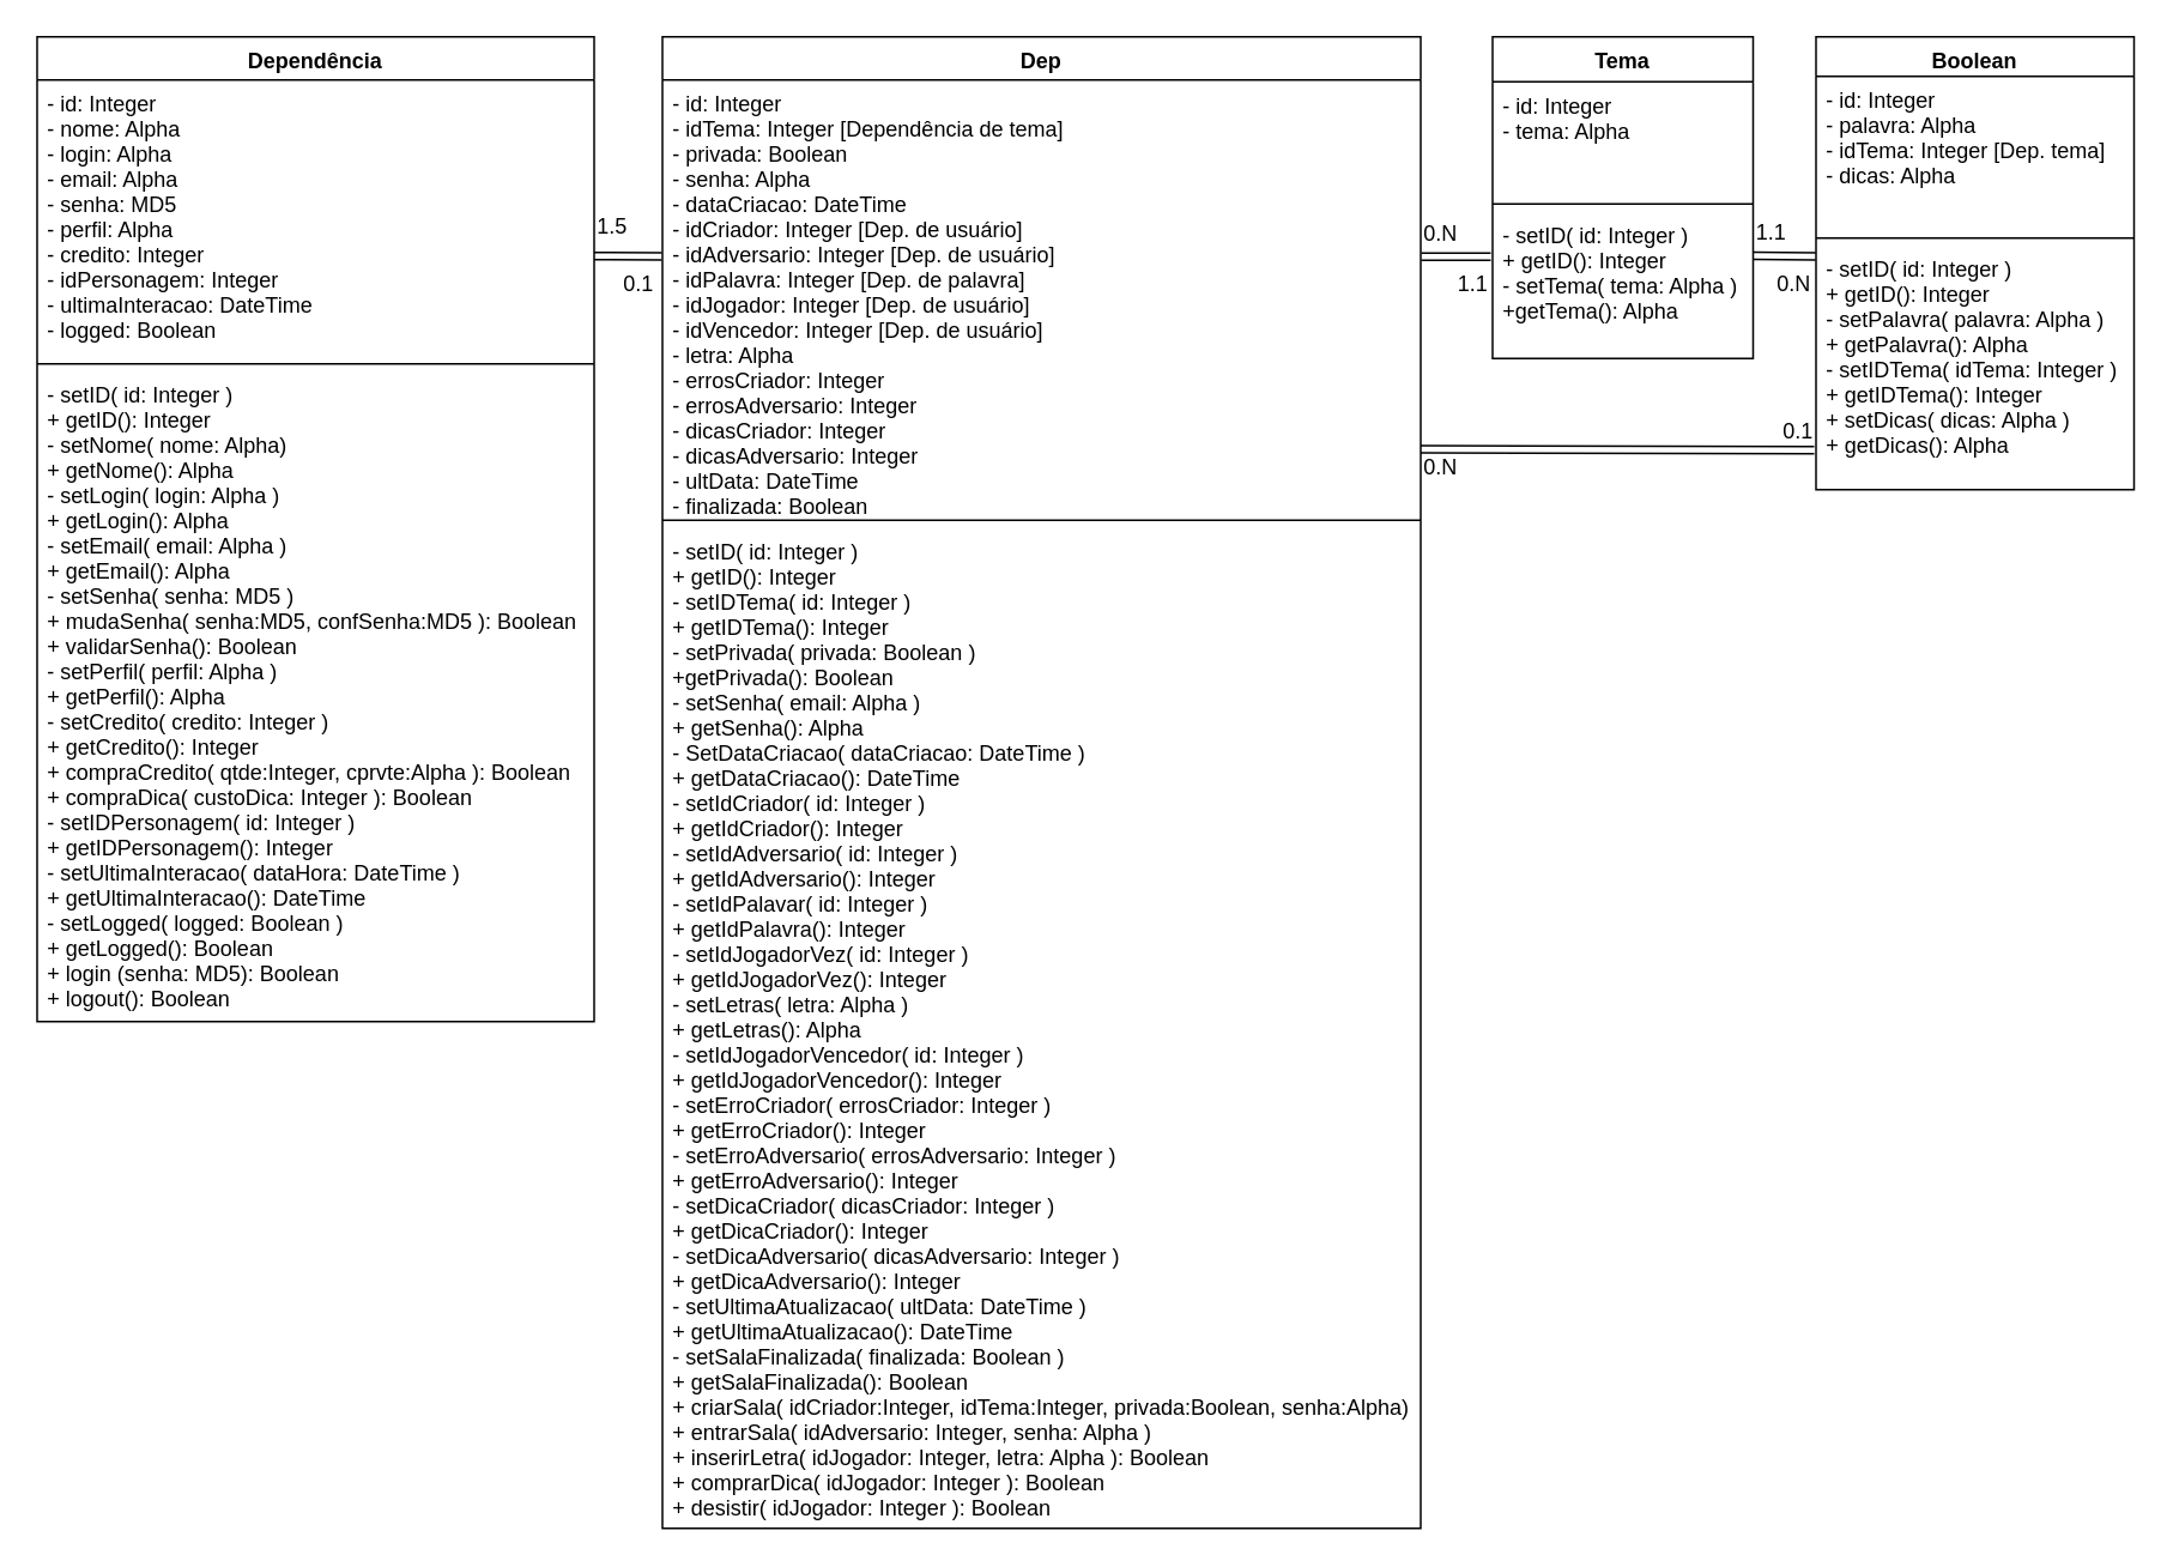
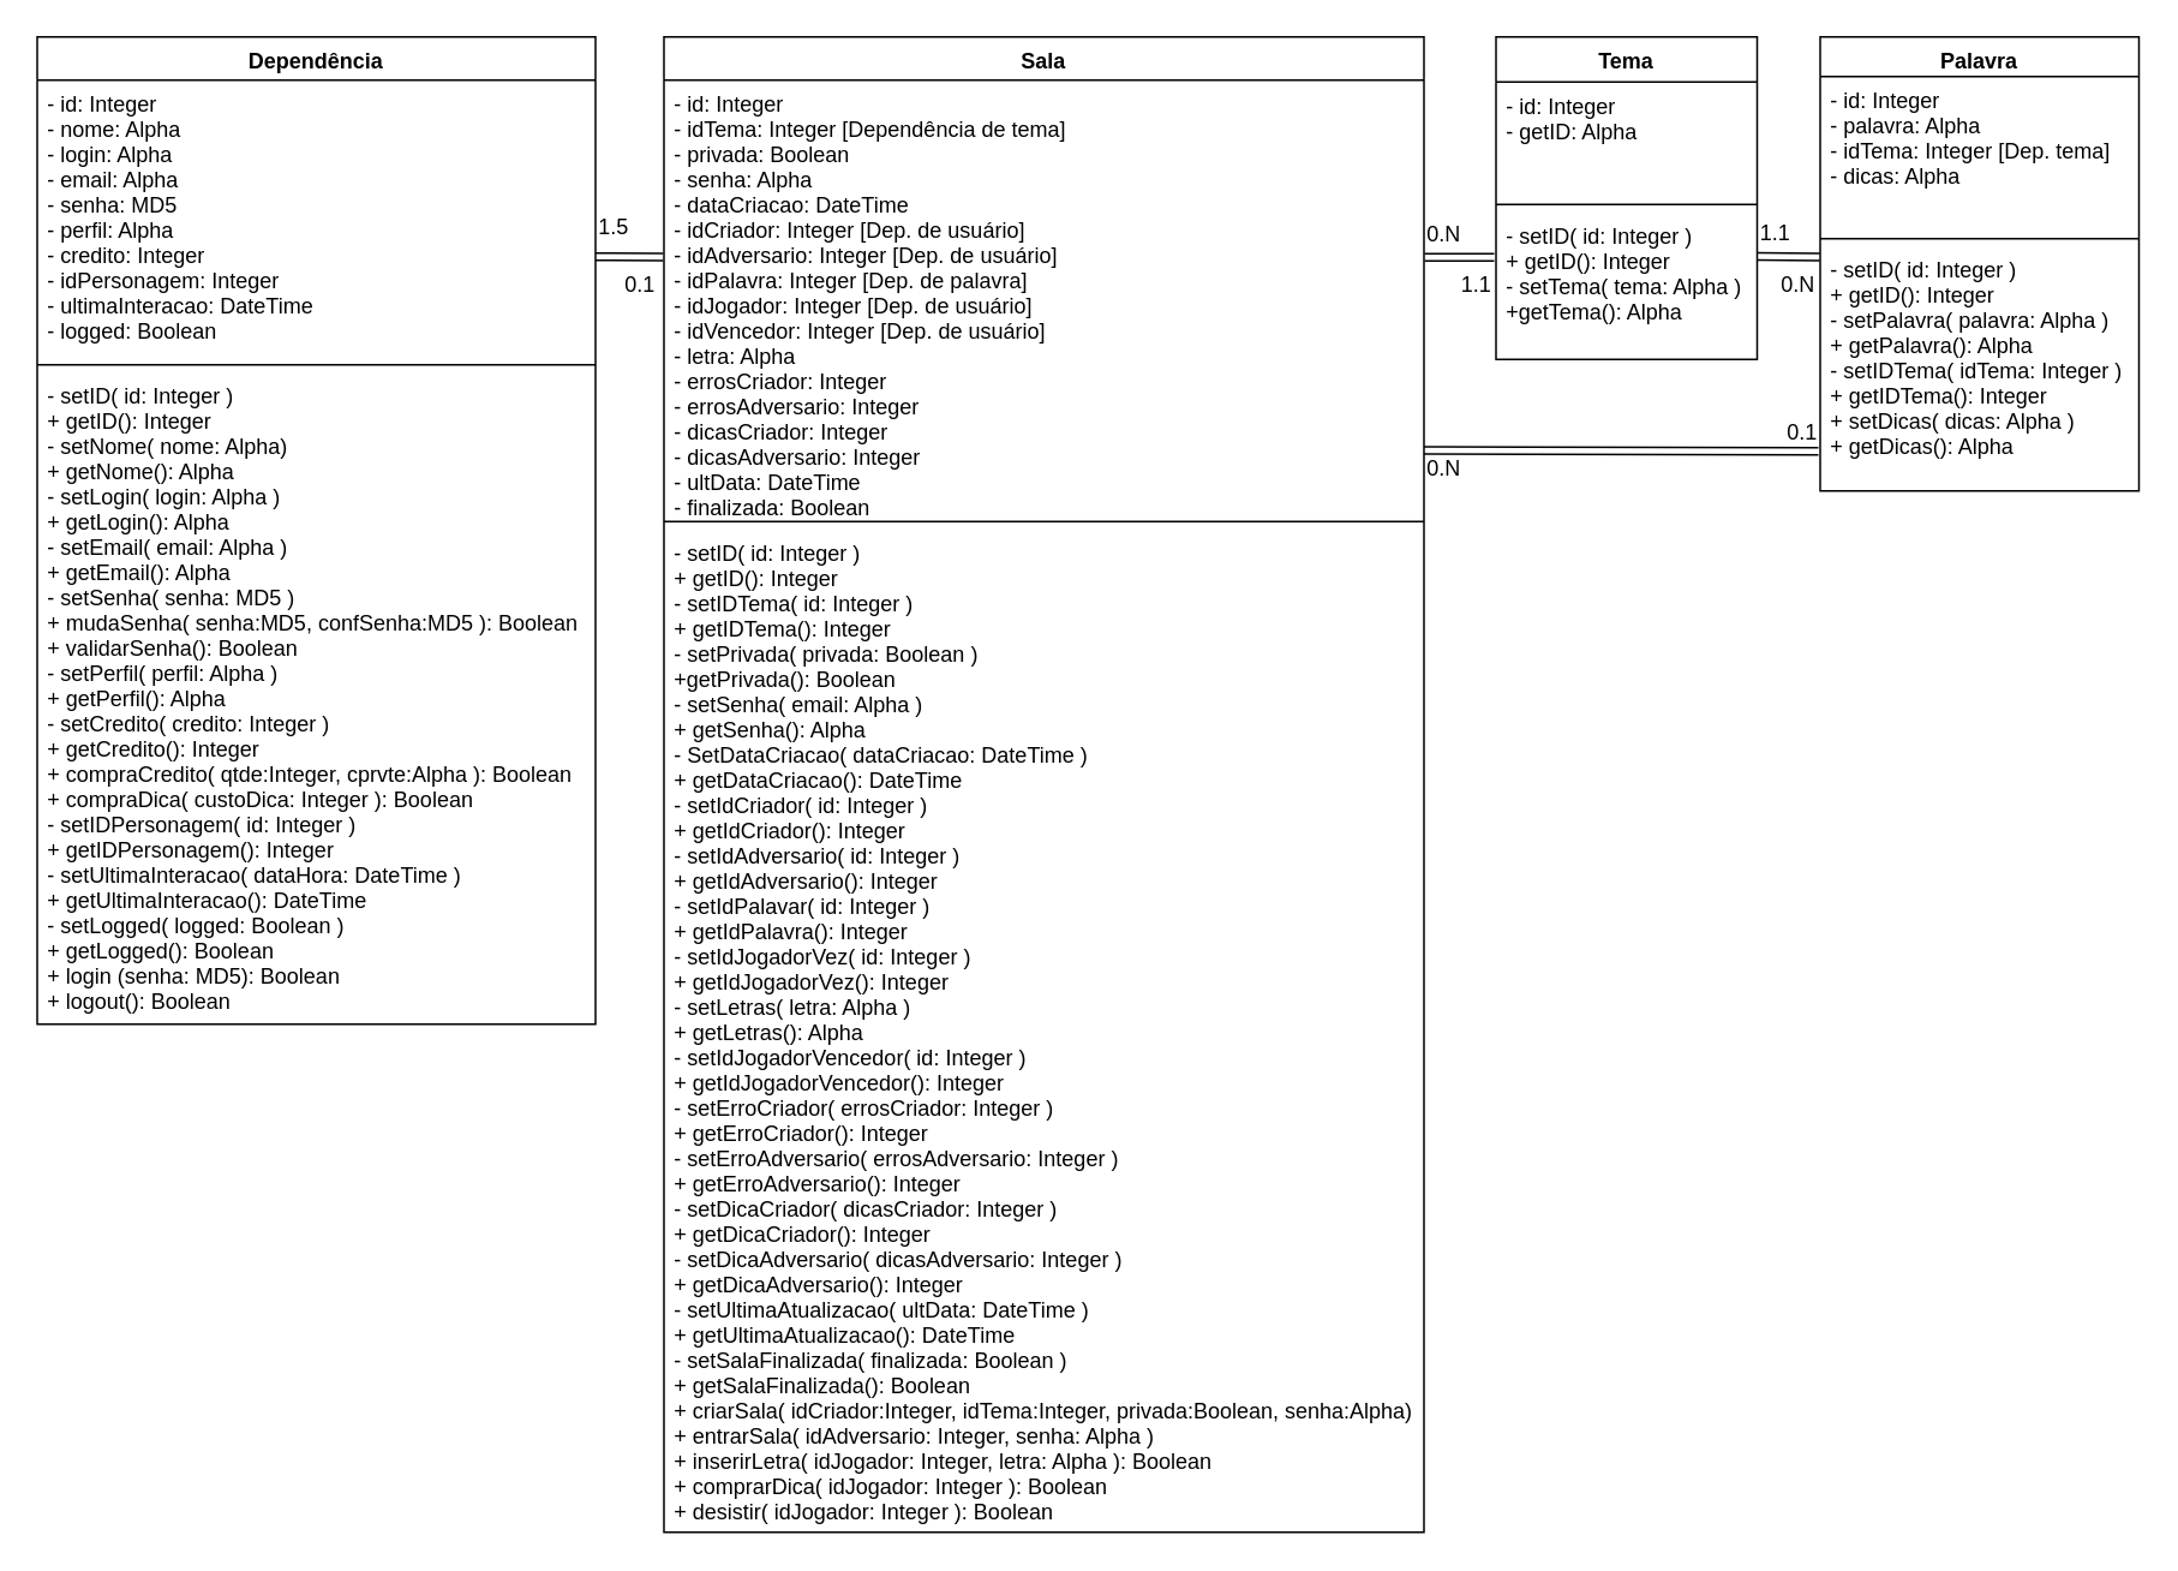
- <mxCell id="23" value="Dep" style="swimlane;fontStyle=1;align=center;verticalAlign=top;childLayout=stackLayout;horizontal=1;startSize=24;horizontalStack=0;resizeParent=1;resizeParentMax=0;resizeLast=0;collapsible=1;marginBottom=0;" parent="1" vertex="1"><mxGeometry x="368" width="422" height="830" as="geometry" y="20" /></mxCell>
+ <mxCell id="23" value="Sala" style="swimlane;fontStyle=1;align=center;verticalAlign=top;childLayout=stackLayout;horizontal=1;startSize=24;horizontalStack=0;resizeParent=1;resizeParentMax=0;resizeLast=0;collapsible=1;marginBottom=0;" parent="1" vertex="1"><mxGeometry x="368" width="422" height="830" as="geometry" y="20" /></mxCell>
- <mxCell id="15" value="Boolean" style="swimlane;fontStyle=1;align=center;verticalAlign=top;childLayout=stackLayout;horizontal=1;startSize=22;horizontalStack=0;resizeParent=1;resizeParentMax=0;resizeLast=0;collapsible=1;marginBottom=0;" parent="1" vertex="1"><mxGeometry x="1010" width="177" height="252" as="geometry" y="20" /></mxCell>
+ <mxCell id="15" value="Palavra" style="swimlane;fontStyle=1;align=center;verticalAlign=top;childLayout=stackLayout;horizontal=1;startSize=22;horizontalStack=0;resizeParent=1;resizeParentMax=0;resizeLast=0;collapsible=1;marginBottom=0;" parent="1" vertex="1"><mxGeometry x="1010" width="177" height="252" as="geometry" y="20" /></mxCell>
- <mxCell id="20" value="- id: Integer&#10;- tema: Alpha&#10;" style="text;strokeColor=none;fillColor=none;align=left;verticalAlign=top;spacingLeft=4;spacingRight=4;overflow=hidden;rotatable=0;points=[[0,0.5],[1,0.5]];portConstraint=eastwest;" parent="19" vertex="1"><mxGeometry y="25" width="145" height="64" as="geometry" /></mxCell>
+ <mxCell id="20" value="- id: Integer&#10;- getID: Alpha&#10;" style="text;strokeColor=none;fillColor=none;align=left;verticalAlign=top;spacingLeft=4;spacingRight=4;overflow=hidden;rotatable=0;points=[[0,0.5],[1,0.5]];portConstraint=eastwest;" parent="19" vertex="1"><mxGeometry y="25" width="145" height="64" as="geometry" /></mxCell>
